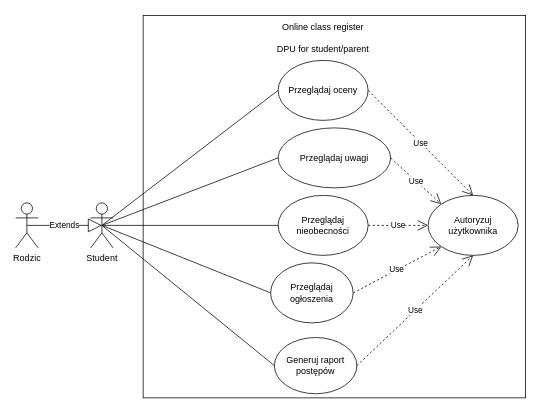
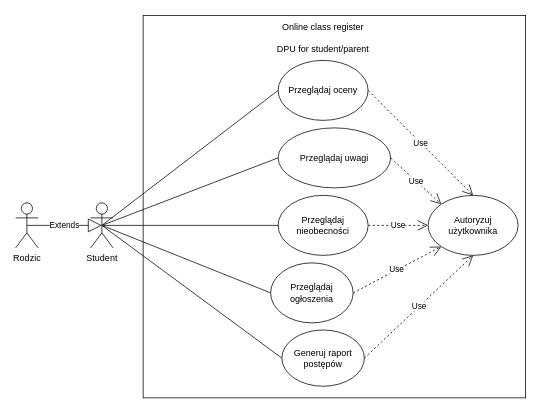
- <mxCell id="13" value="Generuj raport postępów" style="ellipse;whiteSpace=wrap;html=1;" parent="1" vertex="1"><mxGeometry x="365" y="449.5" width="110" height="75" as="geometry" /></mxCell>
+ <mxCell id="13" value="Generuj raport postępów" style="ellipse;whiteSpace=wrap;html=1;" parent="1" vertex="1"><mxGeometry x="375" y="439.5" width="110" height="75" as="geometry" /></mxCell>
